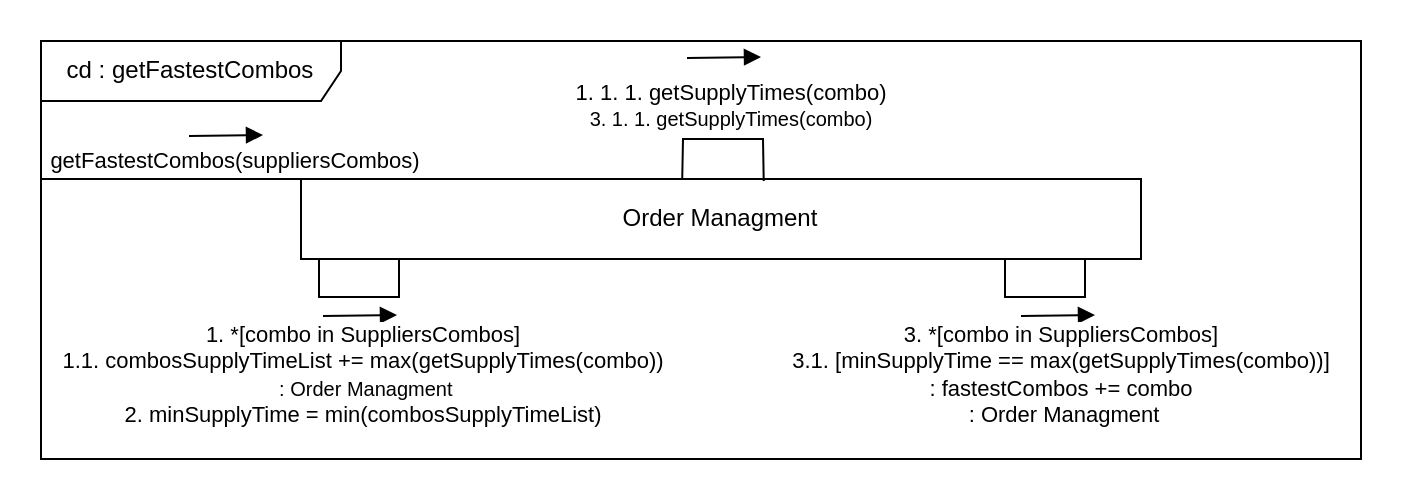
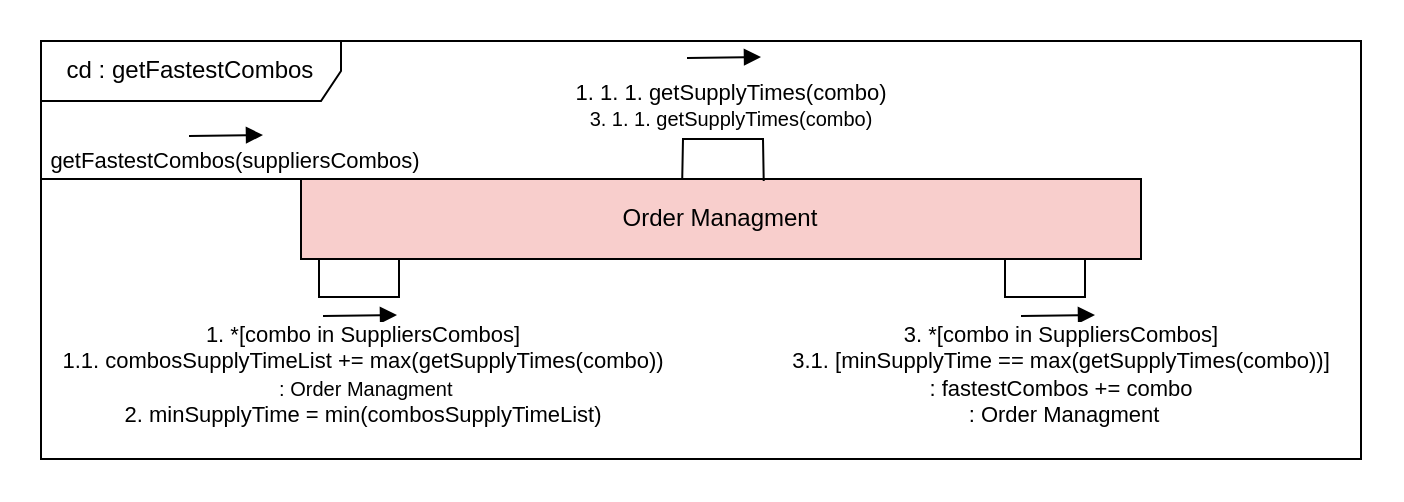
- <mxCell id="4" value="Order Managment" style="html=1;whiteSpace=wrap;" vertex="1" parent="1"><mxGeometry x="150" y="89" width="420" height="40" as="geometry" /></mxCell>
+ <mxCell id="4" value="Order Managment" style="html=1;whiteSpace=wrap;fillColor=#f8cecc;" vertex="1" parent="1"><mxGeometry x="150" y="89" width="420" height="40" as="geometry" /></mxCell>
